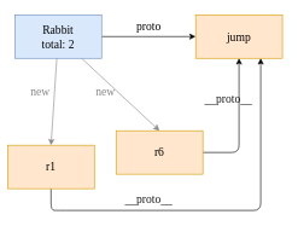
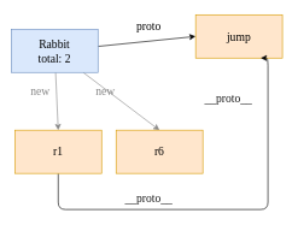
- <mxCell id="5" value="Rabbit&lt;br&gt;total: 2" style="rounded=0;whiteSpace=wrap;html=1;fillColor=#dae8fc;strokeColor=#6c8ebf;fontFamily=Roboto Mono;fontSize=16;" vertex="1" parent="1"><mxGeometry x="20" y="20" width="120" height="60" as="geometry" /></mxCell>
+ <mxCell id="5" value="Rabbit&lt;br&gt;total: 2" style="rounded=0;whiteSpace=wrap;html=1;fillColor=#dae8fc;strokeColor=#6c8ebf;fontFamily=Roboto Mono;fontSize=16;" vertex="1" parent="1"><mxGeometry x="15" y="40" width="120" height="60" as="geometry" /></mxCell>
- <mxCell id="10" style="edgeStyle=orthogonalEdgeStyle;html=1;entryX=0.5;entryY=1;entryDx=0;entryDy=0;fontFamily=Roboto Mono;fontSize=16;exitX=1;exitY=0.5;exitDx=0;exitDy=0;" edge="1" parent="1" source="11" target="6"><mxGeometry relative="1" as="geometry" /></mxCell>
- <mxCell id="9" value="r1" style="rounded=0;whiteSpace=wrap;html=1;fillColor=#ffe6cc;strokeColor=#d79b00;fontFamily=Roboto Mono;fontSize=16;" vertex="1" parent="1"><mxGeometry x="10" y="200" width="120" height="60" as="geometry" /></mxCell>
+ <mxCell id="9" value="r1" style="rounded=0;whiteSpace=wrap;html=1;fillColor=#ffe6cc;strokeColor=#d79b00;fontFamily=Roboto Mono;fontSize=16;" vertex="1" parent="1"><mxGeometry x="20" y="180" width="120" height="60" as="geometry" /></mxCell>
